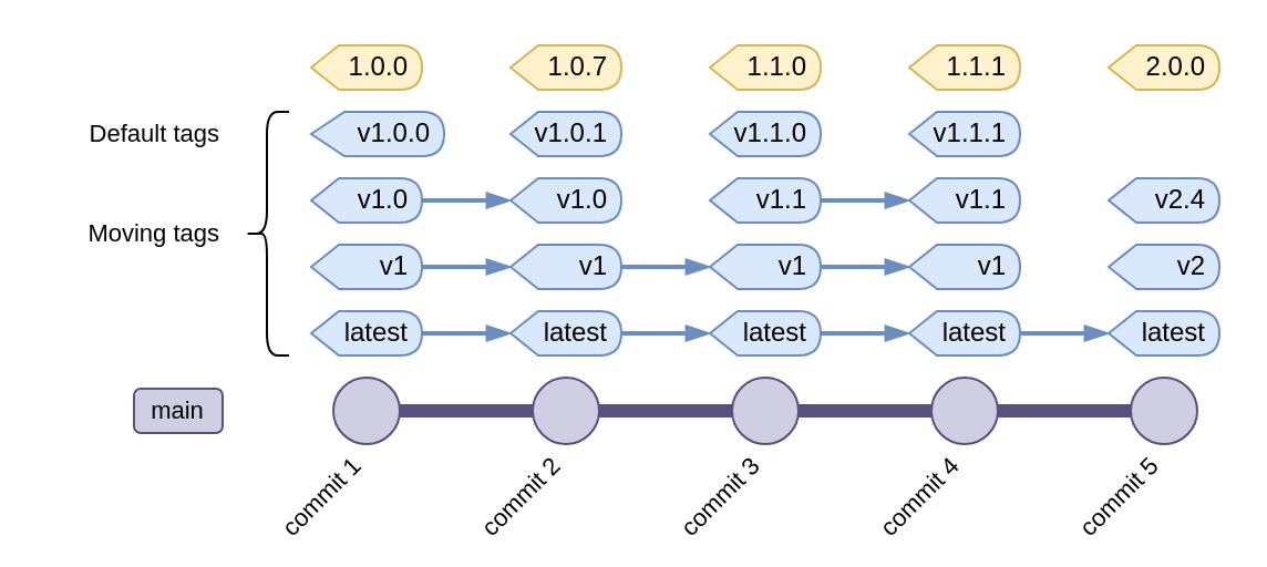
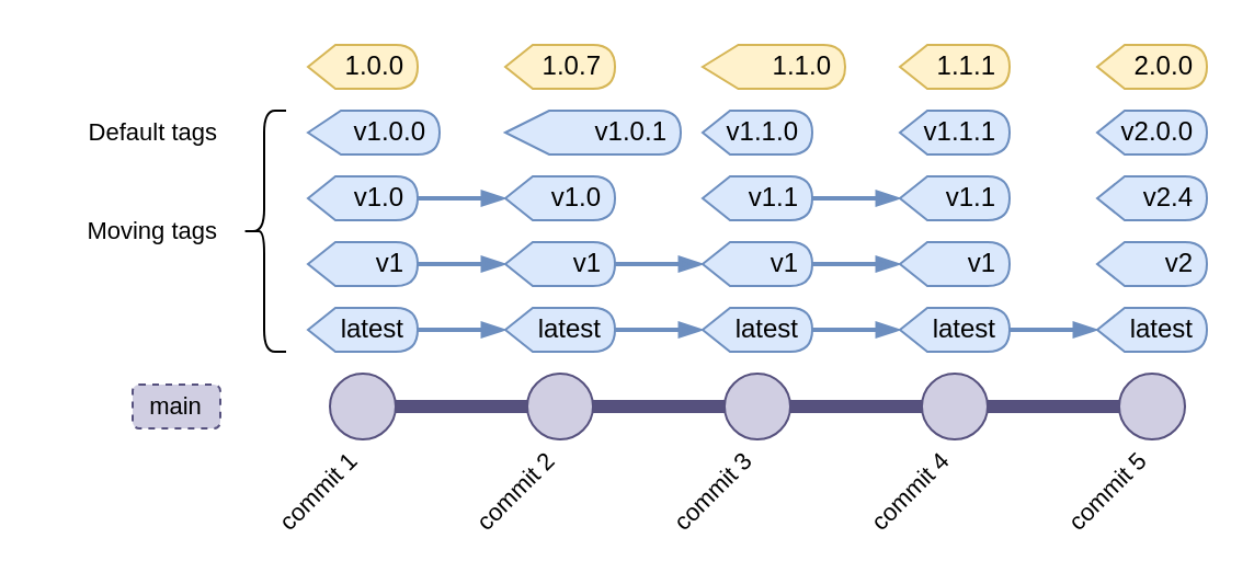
- <mxCell id="21" value="1.1.0" style="shape=display;whiteSpace=wrap;html=1;fillColor=#fff2cc;strokeColor=#d6b656;fontFamily=Helvetica,Arial,sans-serif;spacingRight=4;align=right;" parent="1" vertex="1"><mxGeometry x="320" y="20" width="50" height="20" as="geometry" /></mxCell>
+ <mxCell id="21" value="1.1.0" style="shape=display;whiteSpace=wrap;html=1;fillColor=#fff2cc;strokeColor=#d6b656;fontFamily=Helvetica,Arial,sans-serif;spacingRight=4;align=right;" parent="1" vertex="1"><mxGeometry x="320" y="20" width="65" height="20" as="geometry" /></mxCell>
- <mxCell id="14" value="v1.0.1" style="shape=display;whiteSpace=wrap;html=1;fillColor=#dae8fc;strokeColor=#6c8ebf;fontFamily=Helvetica,Arial,sans-serif;spacingRight=4;align=right;" parent="1" vertex="1"><mxGeometry x="230" y="50" width="50" height="20" as="geometry" /></mxCell>
+ <mxCell id="14" value="v1.0.1" style="shape=display;whiteSpace=wrap;html=1;fillColor=#dae8fc;strokeColor=#6c8ebf;fontFamily=Helvetica,Arial,sans-serif;spacingRight=4;align=right;" parent="1" vertex="1"><mxGeometry x="230" y="50" width="80" height="20" as="geometry" /></mxCell>
+ <mxCell id="33" value="v2.0.0" style="shape=display;whiteSpace=wrap;html=1;fillColor=#dae8fc;strokeColor=#6c8ebf;fontFamily=Helvetica,Arial,sans-serif;spacingRight=4;align=right;" parent="1" vertex="1"><mxGeometry x="500" y="50" width="50" height="20" as="geometry" /></mxCell>
- <mxCell id="46" value="main" style="rounded=1;whiteSpace=wrap;html=1;fontFamily=Helvetica,Arial,sans-serif;fontSize=11;labelBackgroundColor=none;fillColor=#d0cee2;strokeColor=#56517e;" parent="1" vertex="1"><mxGeometry x="60" y="175" width="40" height="20" as="geometry" /></mxCell>
+ <mxCell id="46" value="main" style="rounded=1;whiteSpace=wrap;html=1;fontFamily=Helvetica,Arial,sans-serif;fontSize=11;labelBackgroundColor=none;fillColor=#d0cee2;strokeColor=#56517e;dashed=1;" parent="1" vertex="1"><mxGeometry x="60" y="175" width="40" height="20" as="geometry" /></mxCell>
